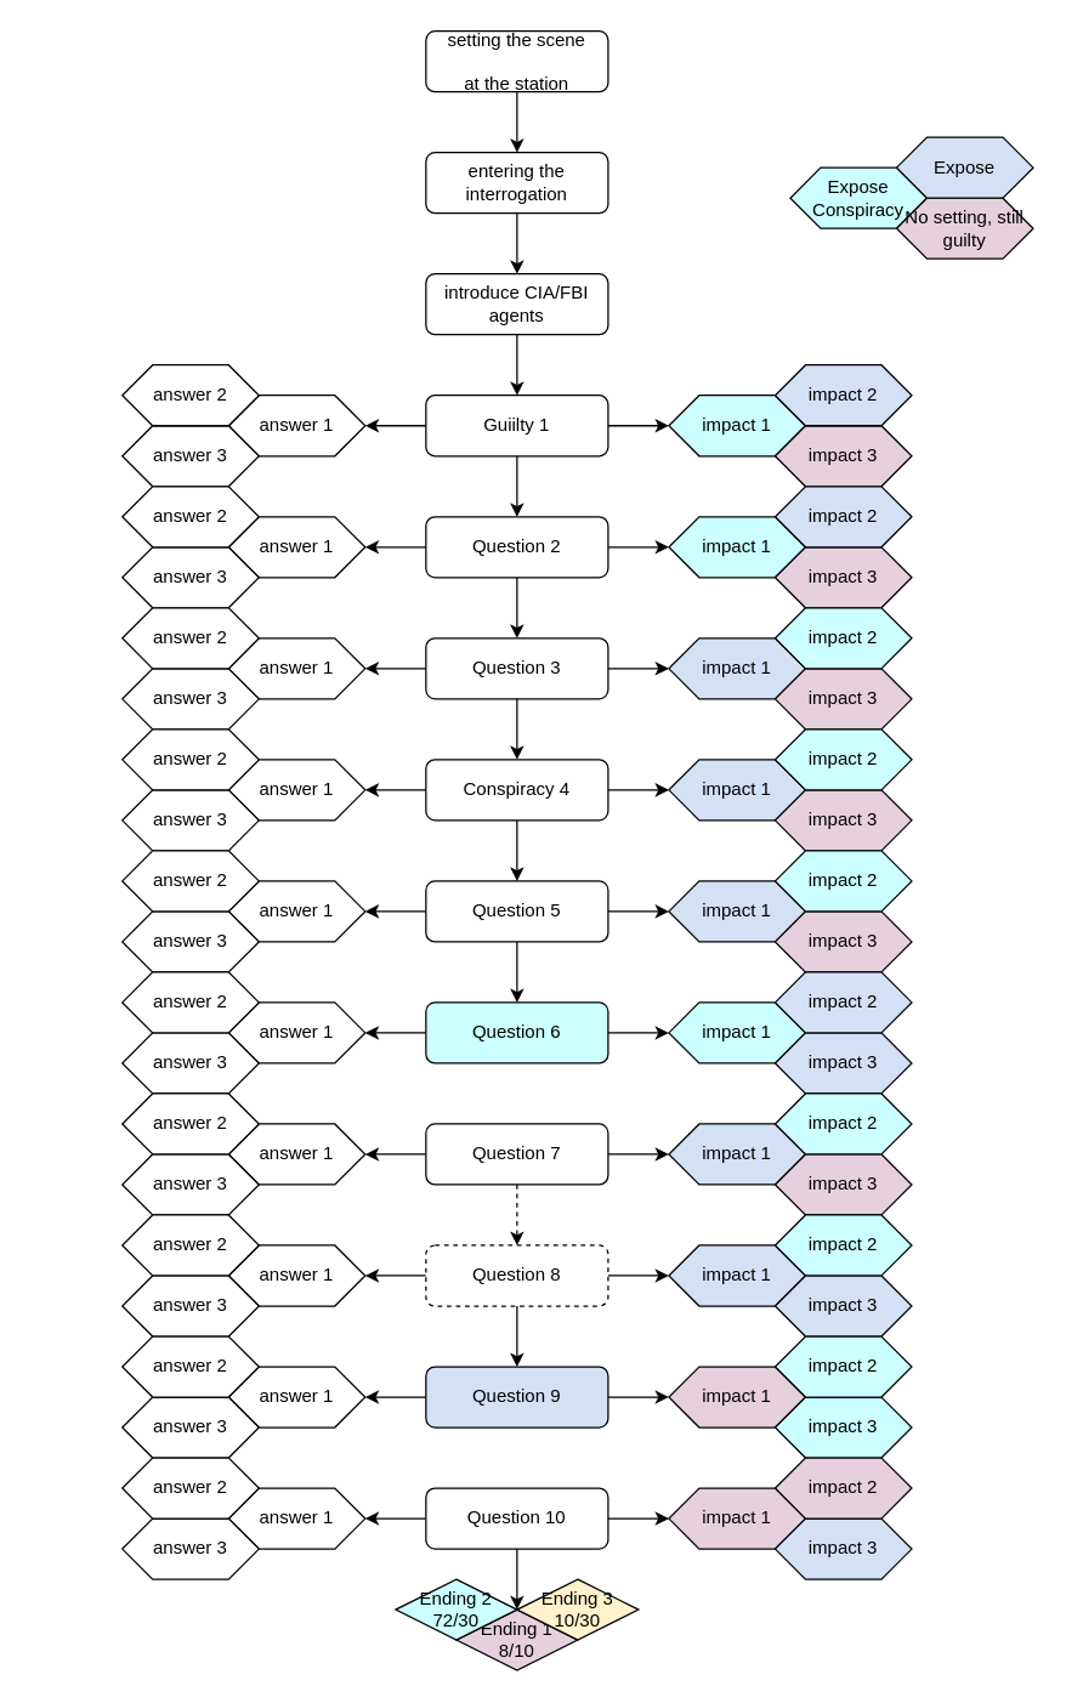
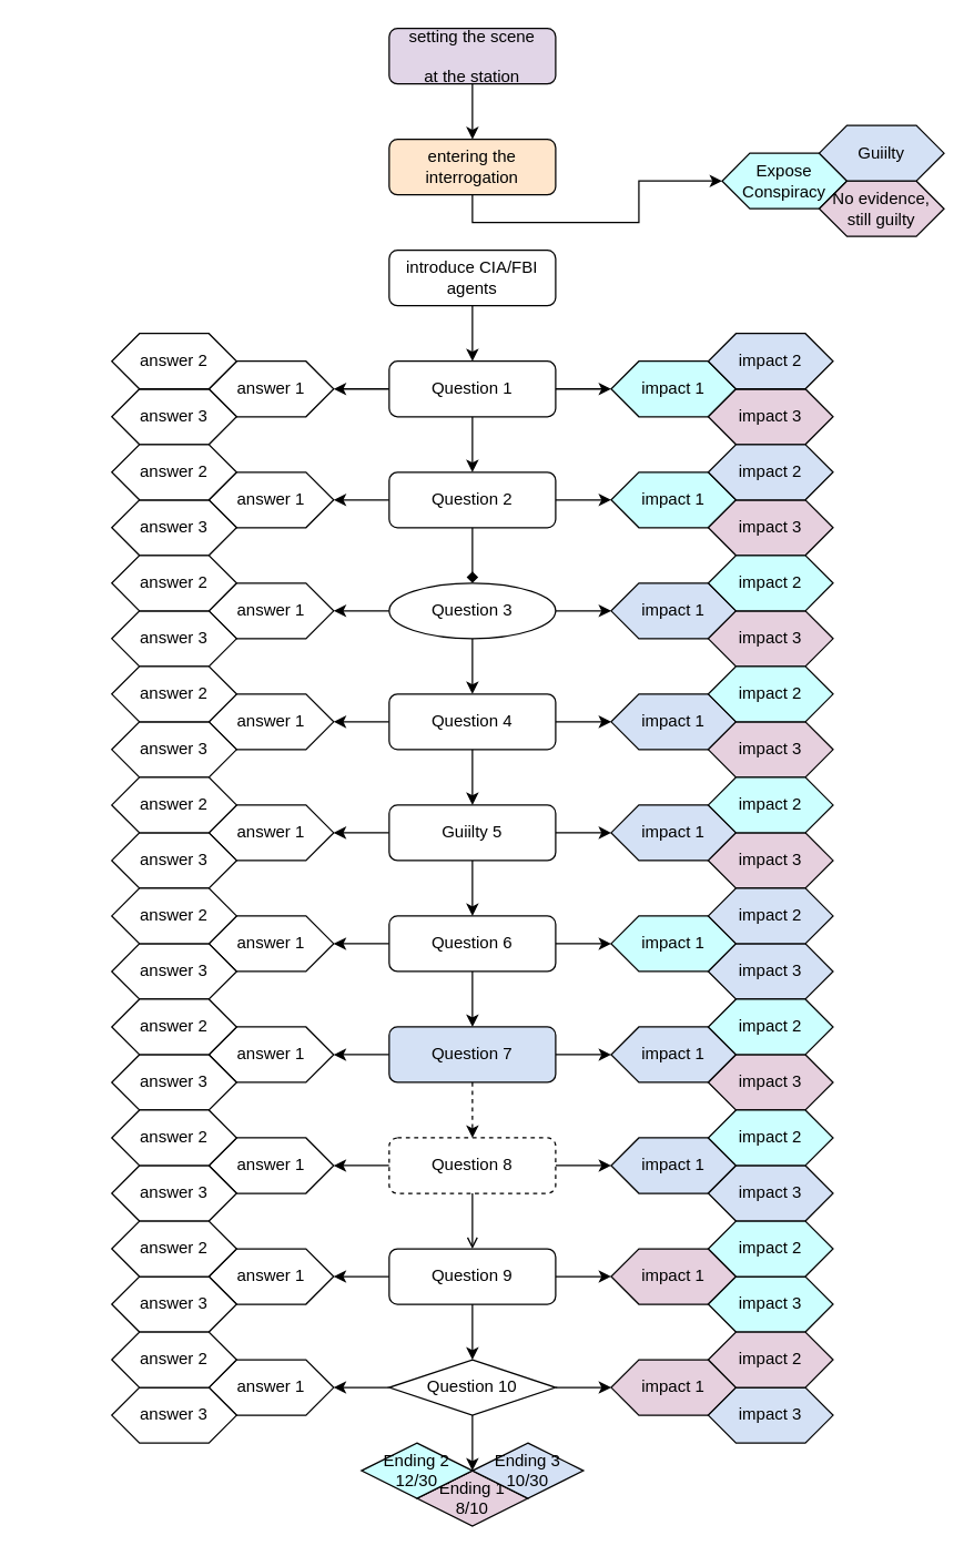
- <mxCell id="3" value="setting the scene&lt;br&gt;&amp;nbsp;&lt;br&gt;at the station" style="rounded=1;whiteSpace=wrap;html=1;" vertex="1" parent="1"><mxGeometry x="280" y="20" width="120" height="40" as="geometry" /></mxCell>
+ <mxCell id="3" value="setting the scene&lt;br&gt;&amp;nbsp;&lt;br&gt;at the station" style="rounded=1;whiteSpace=wrap;html=1;fillColor=#e1d5e7;" vertex="1" parent="1"><mxGeometry x="280" y="20" width="120" height="40" as="geometry" /></mxCell>
- <mxCell id="115" value="Expose" style="shape=hexagon;perimeter=hexagonPerimeter2;whiteSpace=wrap;html=1;fixedSize=1;fillColor=#D4E1F5;" vertex="1" parent="1"><mxGeometry x="590" y="90" width="90" height="40" as="geometry" /></mxCell>
+ <mxCell id="115" value="Guiilty" style="shape=hexagon;perimeter=hexagonPerimeter2;whiteSpace=wrap;html=1;fixedSize=1;fillColor=#D4E1F5;" vertex="1" parent="1"><mxGeometry x="590" y="90" width="90" height="40" as="geometry" /></mxCell>
- <mxCell id="7" value="entering the interrogation" style="rounded=1;whiteSpace=wrap;html=1;" vertex="1" parent="1"><mxGeometry x="280" y="100" width="120" height="40" as="geometry" /></mxCell>
+ <mxCell id="7" value="entering the interrogation" style="rounded=1;whiteSpace=wrap;html=1;fillColor=#ffe6cc;" vertex="1" parent="1"><mxGeometry x="280" y="100" width="120" height="40" as="geometry" /></mxCell>
- <mxCell id="114" value="No setting, still guilty" style="shape=hexagon;perimeter=hexagonPerimeter2;whiteSpace=wrap;html=1;fixedSize=1;fillColor=#E6D0DE;" vertex="1" parent="1"><mxGeometry x="590" y="130" width="90" height="40" as="geometry" /></mxCell>
+ <mxCell id="114" value="No evidence, still guilty" style="shape=hexagon;perimeter=hexagonPerimeter2;whiteSpace=wrap;html=1;fixedSize=1;fillColor=#E6D0DE;" vertex="1" parent="1"><mxGeometry x="590" y="130" width="90" height="40" as="geometry" /></mxCell>
- <mxCell id="6" style="edgeStyle=orthogonalEdgeStyle;rounded=0;orthogonalLoop=1;jettySize=auto;html=1;exitX=0.5;exitY=1;exitDx=0;exitDy=0;" edge="1" parent="1" source="7" target="5"><mxGeometry relative="1" as="geometry" /></mxCell>
+ <mxCell id="6" style="edgeStyle=orthogonalEdgeStyle;rounded=0;orthogonalLoop=1;jettySize=auto;html=1;exitX=0.5;exitY=1;exitDx=0;exitDy=0;" edge="1" parent="1" source="7" target="113"><mxGeometry relative="1" as="geometry" /></mxCell>
- <mxCell id="11" value="Guiilty 1" style="rounded=1;whiteSpace=wrap;html=1;" vertex="1" parent="1"><mxGeometry x="280" y="260" width="120" height="40" as="geometry" /></mxCell>
+ <mxCell id="11" value="Question 1" style="rounded=1;whiteSpace=wrap;html=1;" vertex="1" parent="1"><mxGeometry x="280" y="260" width="120" height="40" as="geometry" /></mxCell>
- <mxCell id="12" style="edgeStyle=orthogonalEdgeStyle;rounded=0;orthogonalLoop=1;jettySize=auto;html=1;exitX=0.5;exitY=1;exitDx=0;exitDy=0;" edge="1" parent="1" source="16" target="20"><mxGeometry relative="1" as="geometry" /></mxCell>
+ <mxCell id="12" style="edgeStyle=orthogonalEdgeStyle;rounded=0;orthogonalLoop=1;jettySize=auto;html=1;exitX=0.5;exitY=1;exitDx=0;exitDy=0;endArrow=diamond;" edge="1" parent="1" source="16" target="20"><mxGeometry relative="1" as="geometry" /></mxCell>
- <mxCell id="20" value="Question 3" style="rounded=1;whiteSpace=wrap;html=1;" vertex="1" parent="1"><mxGeometry x="280" y="420" width="120" height="40" as="geometry" /></mxCell>
+ <mxCell id="20" value="Question 3" style="ellipse;whiteSpace=wrap;html=1;" vertex="1" parent="1"><mxGeometry x="280" y="420" width="120" height="40" as="geometry" /></mxCell>
- <mxCell id="24" value="Conspiracy 4" style="rounded=1;whiteSpace=wrap;html=1;" vertex="1" parent="1"><mxGeometry x="280" y="500" width="120" height="40" as="geometry" /></mxCell>
+ <mxCell id="24" value="Question 4" style="rounded=1;whiteSpace=wrap;html=1;" vertex="1" parent="1"><mxGeometry x="280" y="500" width="120" height="40" as="geometry" /></mxCell>
- <mxCell id="29" value="Question 5" style="rounded=1;whiteSpace=wrap;html=1;" vertex="1" parent="1"><mxGeometry x="280" y="580" width="120" height="40" as="geometry" /></mxCell>
+ <mxCell id="29" value="Guiilty 5" style="rounded=1;whiteSpace=wrap;html=1;" vertex="1" parent="1"><mxGeometry x="280" y="580" width="120" height="40" as="geometry" /></mxCell>
- <mxCell id="33" value="Question 6" style="rounded=1;whiteSpace=wrap;html=1;fillColor=#ccffff;" vertex="1" parent="1"><mxGeometry x="280" y="660" width="120" height="40" as="geometry" /></mxCell>
+ <mxCell id="33" value="Question 6" style="rounded=1;whiteSpace=wrap;html=1;" vertex="1" parent="1"><mxGeometry x="280" y="660" width="120" height="40" as="geometry" /></mxCell>
+ <mxCell id="30" style="edgeStyle=orthogonalEdgeStyle;rounded=0;orthogonalLoop=1;jettySize=auto;html=1;exitX=0.5;exitY=1;exitDx=0;exitDy=0;entryX=0.5;entryY=0;entryDx=0;entryDy=0;" edge="1" parent="1" source="33" target="37"><mxGeometry relative="1" as="geometry" /></mxCell>
- <mxCell id="37" value="Question 7" style="rounded=1;whiteSpace=wrap;html=1;" vertex="1" parent="1"><mxGeometry x="280" y="740" width="120" height="40" as="geometry" /></mxCell>
+ <mxCell id="37" value="Question 7" style="rounded=1;whiteSpace=wrap;html=1;fillColor=#d4e1f5;" vertex="1" parent="1"><mxGeometry x="280" y="740" width="120" height="40" as="geometry" /></mxCell>
- <mxCell id="38" style="edgeStyle=orthogonalEdgeStyle;rounded=0;orthogonalLoop=1;jettySize=auto;html=1;exitX=0.5;exitY=1;exitDx=0;exitDy=0;entryX=0.5;entryY=0;entryDx=0;entryDy=0;" edge="1" parent="1" source="41" target="45"><mxGeometry relative="1" as="geometry" /></mxCell>
+ <mxCell id="38" style="edgeStyle=orthogonalEdgeStyle;rounded=0;orthogonalLoop=1;jettySize=auto;html=1;exitX=0.5;exitY=1;exitDx=0;exitDy=0;entryX=0.5;entryY=0;entryDx=0;entryDy=0;endArrow=open;" edge="1" parent="1" source="41" target="45"><mxGeometry relative="1" as="geometry" /></mxCell>
- <mxCell id="45" value="Question 9" style="rounded=1;whiteSpace=wrap;html=1;fillColor=#d4e1f5;" vertex="1" parent="1"><mxGeometry x="280" y="900" width="120" height="40" as="geometry" /></mxCell>
+ <mxCell id="45" value="Question 9" style="rounded=1;whiteSpace=wrap;html=1;" vertex="1" parent="1"><mxGeometry x="280" y="900" width="120" height="40" as="geometry" /></mxCell>
+ <mxCell id="42" style="edgeStyle=orthogonalEdgeStyle;rounded=0;orthogonalLoop=1;jettySize=auto;html=1;exitX=0.5;exitY=1;exitDx=0;exitDy=0;entryX=0.5;entryY=0;entryDx=0;entryDy=0;" edge="1" parent="1" source="45" target="49"><mxGeometry relative="1" as="geometry" /></mxCell>
- <mxCell id="49" value="Question 10" style="rounded=1;whiteSpace=wrap;html=1;" vertex="1" parent="1"><mxGeometry x="280" y="980" width="120" height="40" as="geometry" /></mxCell>
+ <mxCell id="49" value="Question 10" style="rhombus;whiteSpace=wrap;html=1;" vertex="1" parent="1"><mxGeometry x="280" y="980" width="120" height="40" as="geometry" /></mxCell>
- <mxCell id="112" value="Ending 2 72/30" style="rhombus;whiteSpace=wrap;html=1;fillColor=#CCFFFF;" vertex="1" parent="1"><mxGeometry x="260" y="1040" width="80" height="40" as="geometry" /></mxCell>
+ <mxCell id="112" value="Ending 2 12/30" style="rhombus;whiteSpace=wrap;html=1;fillColor=#CCFFFF;" vertex="1" parent="1"><mxGeometry x="260" y="1040" width="80" height="40" as="geometry" /></mxCell>
- <mxCell id="111" value="Ending 3 10/30" style="rhombus;whiteSpace=wrap;html=1;fillColor=#fff2cc;" vertex="1" parent="1"><mxGeometry x="340" y="1040" width="80" height="40" as="geometry" /></mxCell>
+ <mxCell id="111" value="Ending 3 10/30" style="rhombus;whiteSpace=wrap;html=1;fillColor=#D4E1F5;" vertex="1" parent="1"><mxGeometry x="340" y="1040" width="80" height="40" as="geometry" /></mxCell>
